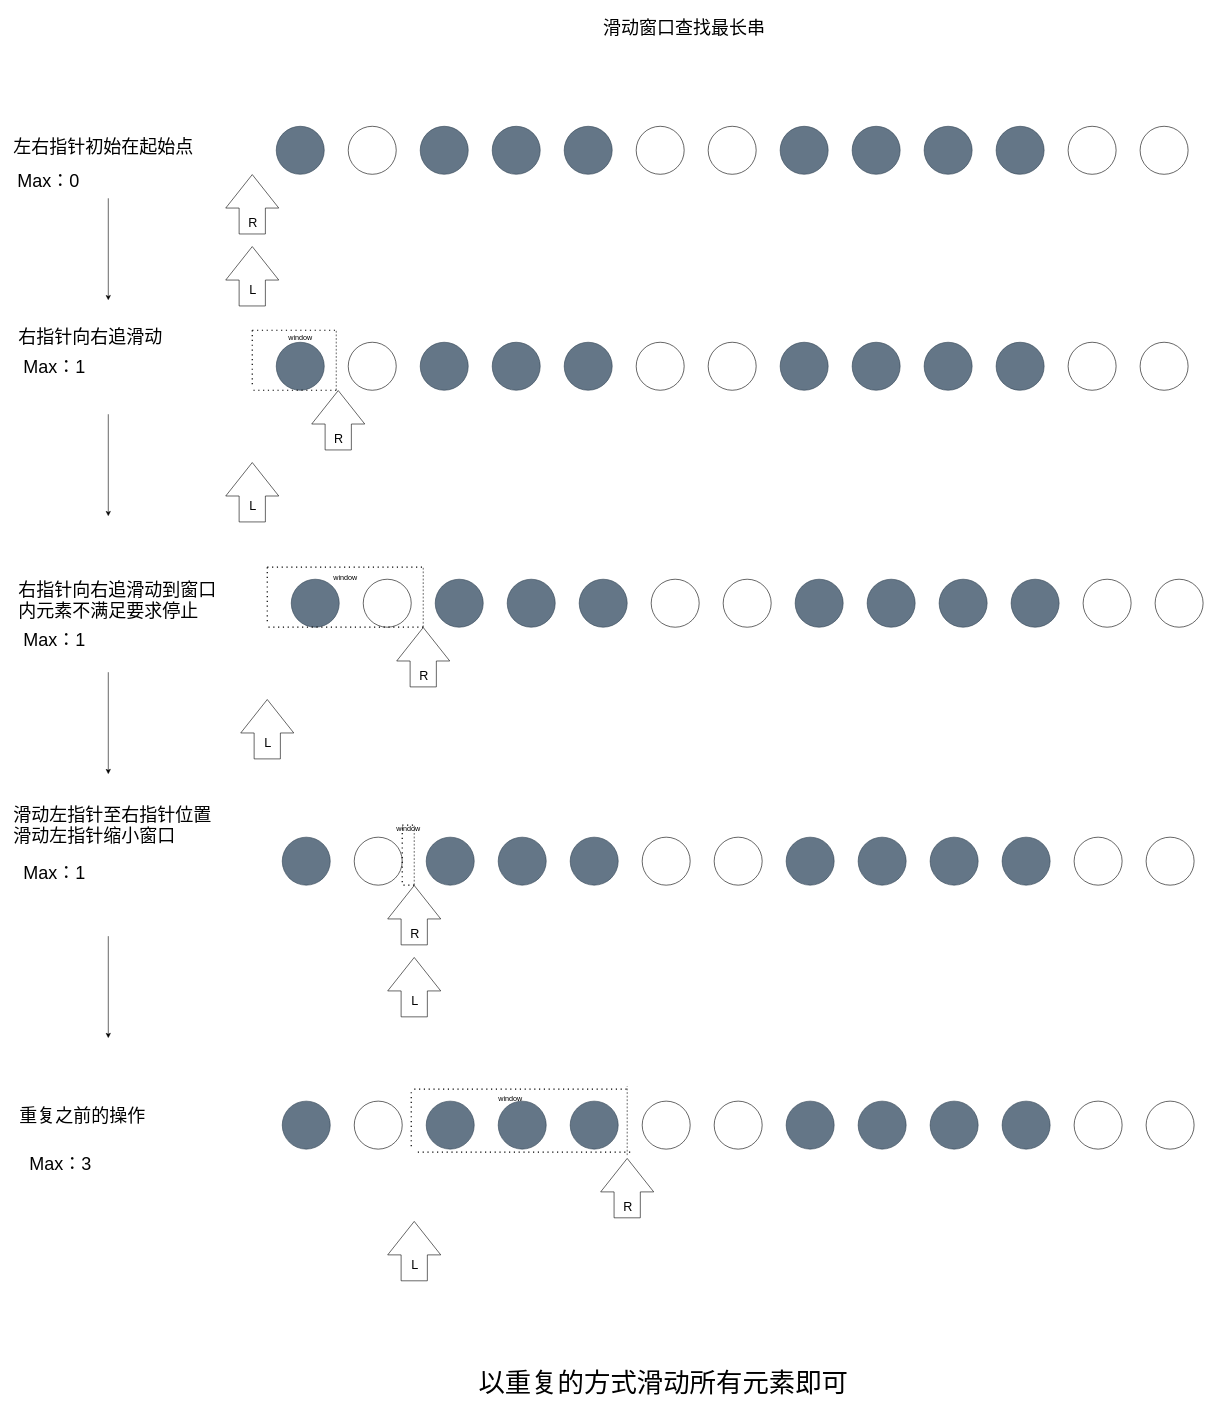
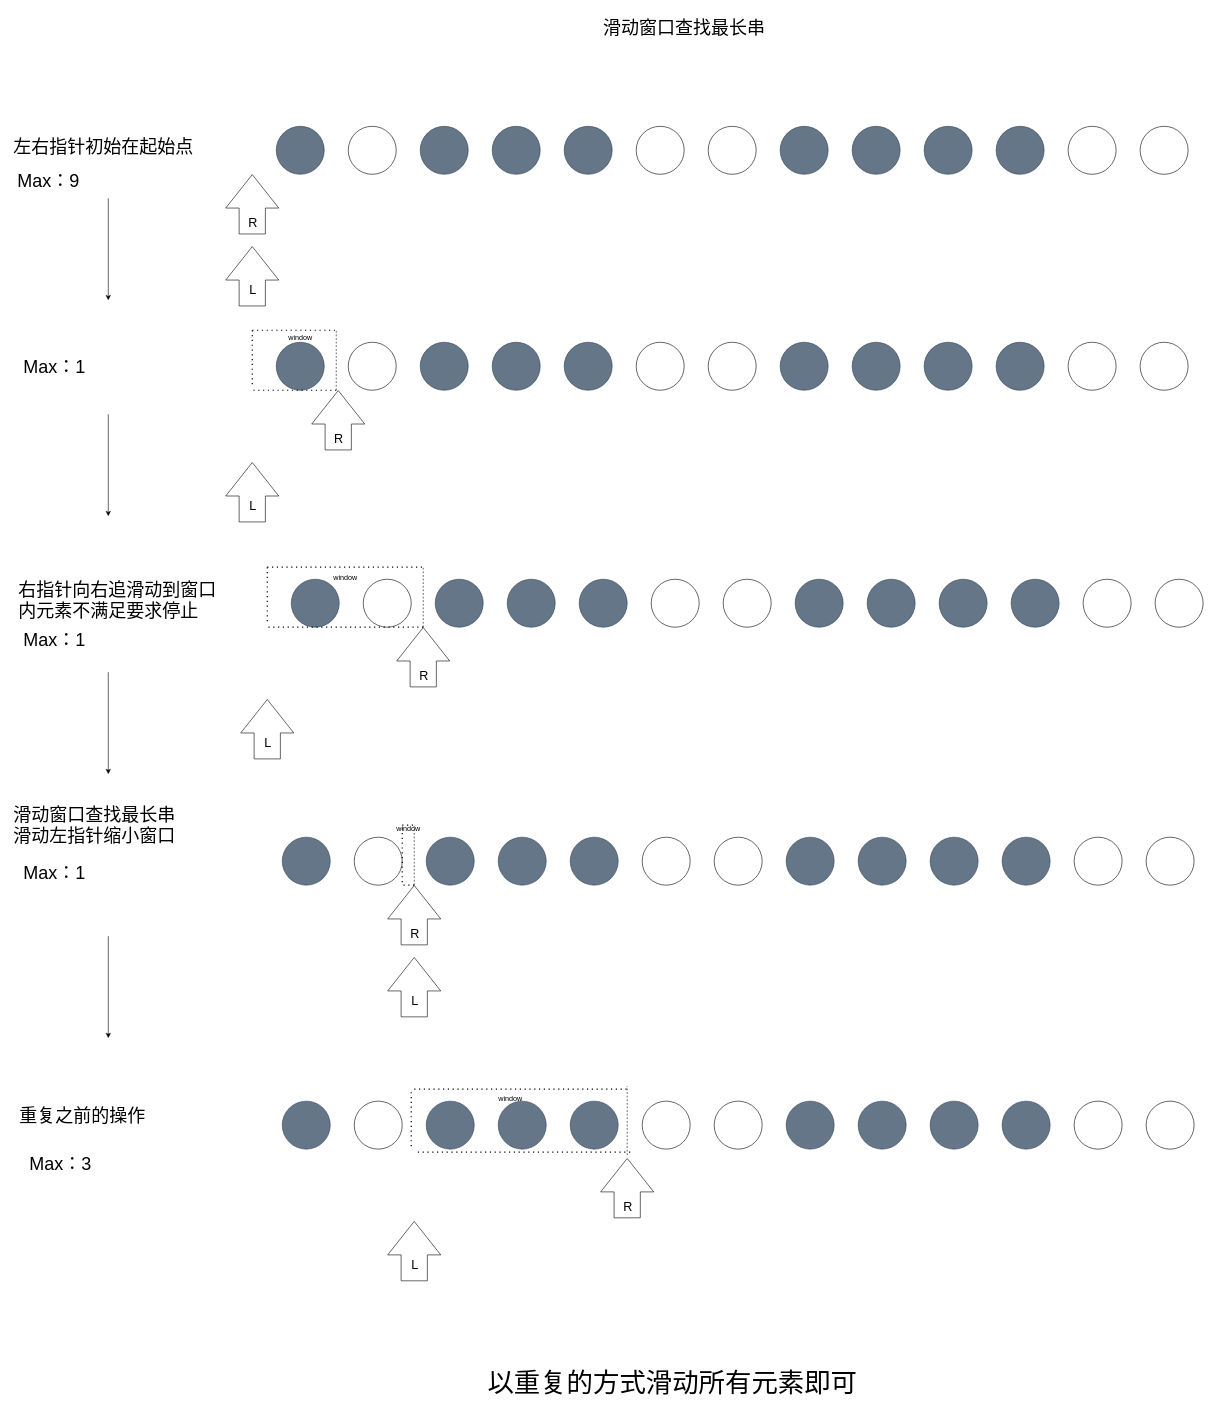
- <mxCell id="21" value="Max：0" style="text;html=1;align=center;verticalAlign=middle;resizable=0;points=[];autosize=1;strokeColor=none;fillColor=none;fontSize=30;" parent="1" vertex="1"><mxGeometry x="20" y="280" width="120" height="40" as="geometry" /></mxCell>
+ <mxCell id="21" value="Max：9" style="text;html=1;align=center;verticalAlign=middle;resizable=0;points=[];autosize=1;strokeColor=none;fillColor=none;fontSize=30;" parent="1" vertex="1"><mxGeometry x="20" y="280" width="120" height="40" as="geometry" /></mxCell>
- <mxCell id="97" value="右指针向右追滑动" style="text;html=1;align=center;verticalAlign=middle;resizable=0;points=[];autosize=1;strokeColor=none;fillColor=none;fontSize=30;" parent="1" vertex="1"><mxGeometry x="20" y="540" width="260" height="40" as="geometry" /></mxCell>
- <mxCell id="99" value="滑动左指针至右指针位置&lt;br&gt;滑动左指针缩小窗口" style="text;html=1;align=left;verticalAlign=middle;resizable=0;points=[];autosize=1;strokeColor=none;fillColor=none;fontSize=30;" parent="1" vertex="1"><mxGeometry x="20" y="1335" width="350" height="80" as="geometry" /></mxCell>
+ <mxCell id="99" value="滑动窗口查找最长串&lt;br&gt;滑动左指针缩小窗口" style="text;html=1;align=left;verticalAlign=middle;resizable=0;points=[];autosize=1;strokeColor=none;fillColor=none;fontSize=30;" parent="1" vertex="1"><mxGeometry x="20" y="1335" width="350" height="80" as="geometry" /></mxCell>
- <mxCell id="130" value="&lt;font style=&quot;font-size: 44px&quot;&gt;以重复的方式滑动所有元素即可&lt;/font&gt;" style="text;html=1;align=center;verticalAlign=middle;resizable=0;points=[];autosize=1;strokeColor=none;fillColor=none;" vertex="1" parent="1"><mxGeometry x="790" y="2290" width="630" height="30" as="geometry" /></mxCell>
+ <mxCell id="130" value="&lt;font style=&quot;font-size: 44px&quot;&gt;以重复的方式滑动所有元素即可&lt;/font&gt;" style="text;html=1;align=center;verticalAlign=middle;resizable=0;points=[];autosize=1;strokeColor=none;fillColor=none;" vertex="1" parent="1"><mxGeometry x="805" y="2290" width="630" height="30" as="geometry" /></mxCell>
